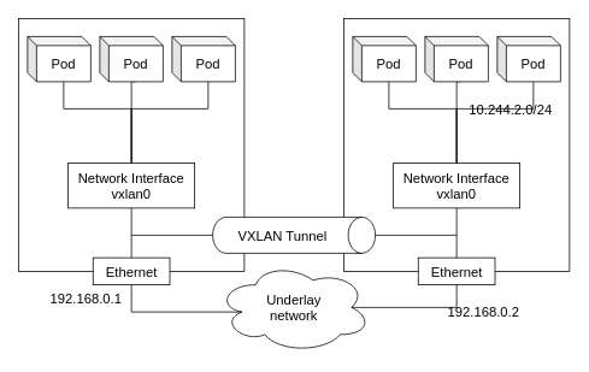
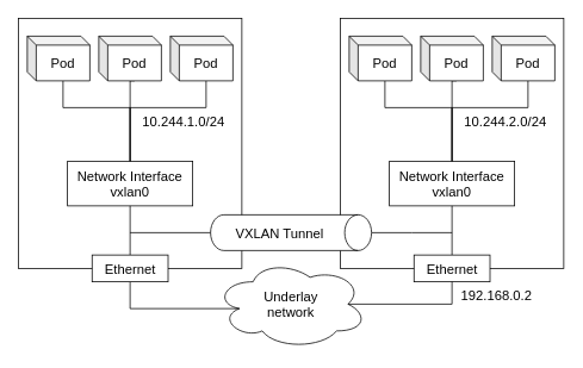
- <mxCell id="24" value="10.244.2.0/24" style="text;html=1;strokeColor=none;fillColor=none;align=center;verticalAlign=middle;whiteSpace=wrap;rounded=0;fontSize=15;" vertex="1" parent="1"><mxGeometry x="510" y="105" width="110" height="30" as="geometry" /></mxCell>
+ <mxCell id="24" value="10.244.2.0/24" style="text;html=1;strokeColor=none;fillColor=none;align=center;verticalAlign=middle;whiteSpace=wrap;rounded=0;fontSize=15;" vertex="1" parent="1"><mxGeometry x="510" y="120" width="110" height="30" as="geometry" /></mxCell>
+ <mxCell id="10" value="10.244.1.0/24" style="text;html=1;strokeColor=none;fillColor=none;align=center;verticalAlign=middle;whiteSpace=wrap;rounded=0;fontSize=15;" vertex="1" parent="1"><mxGeometry x="150" y="120" width="110" height="30" as="geometry" /></mxCell>
- <mxCell id="31" value="192.168.0.1" style="text;html=1;strokeColor=none;fillColor=none;align=center;verticalAlign=middle;whiteSpace=wrap;rounded=0;fontSize=15;" vertex="1" parent="1"><mxGeometry x="50" y="315" width="90" height="30" as="geometry" /></mxCell>
- <mxCell id="32" value="192.168.0.2" style="text;html=1;strokeColor=none;fillColor=none;align=center;verticalAlign=middle;whiteSpace=wrap;rounded=0;fontSize=15;" vertex="1" parent="1"><mxGeometry x="490" y="330" width="90" height="30" as="geometry" /></mxCell>
+ <mxCell id="32" value="192.168.0.2" style="text;html=1;strokeColor=none;fillColor=none;align=center;verticalAlign=middle;whiteSpace=wrap;rounded=0;fontSize=15;" vertex="1" parent="1"><mxGeometry x="510" y="315" width="90" height="30" as="geometry" /></mxCell>
